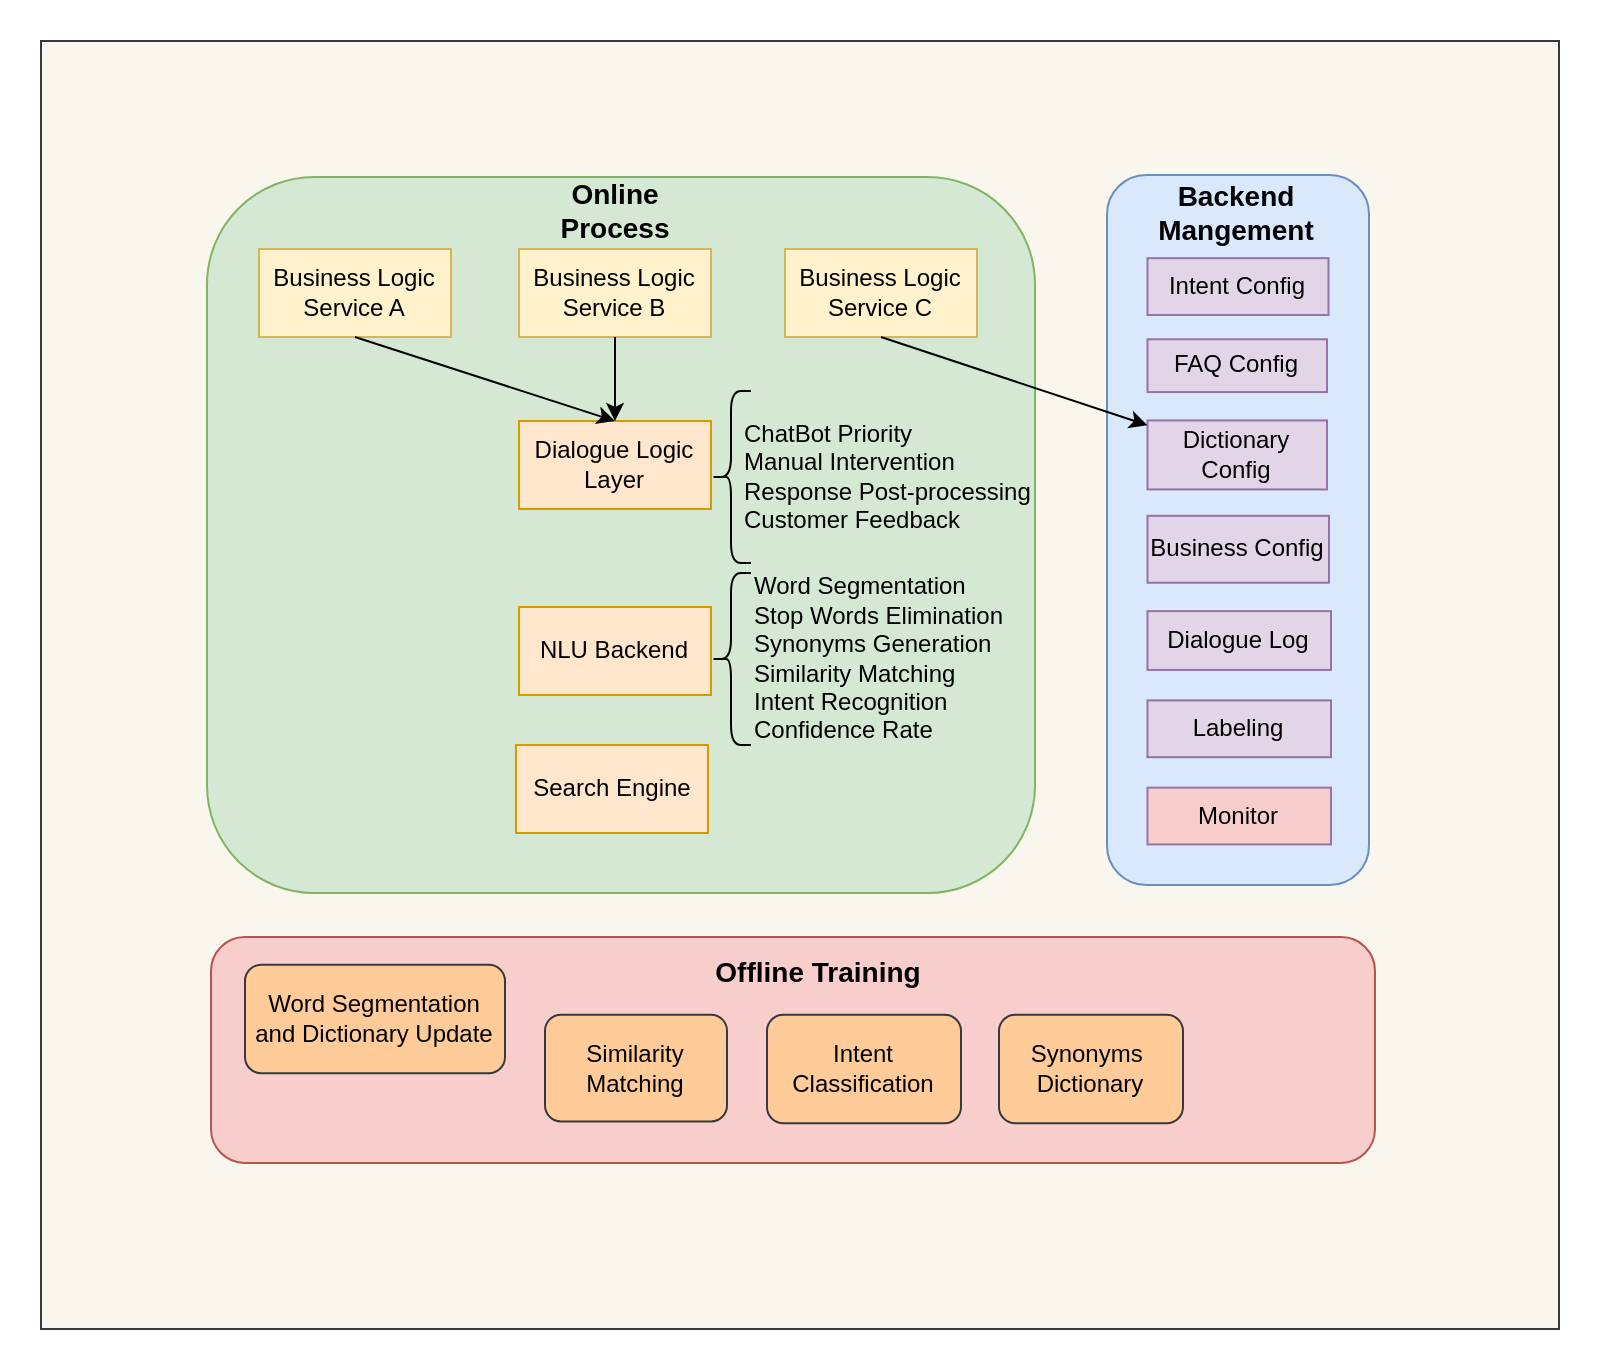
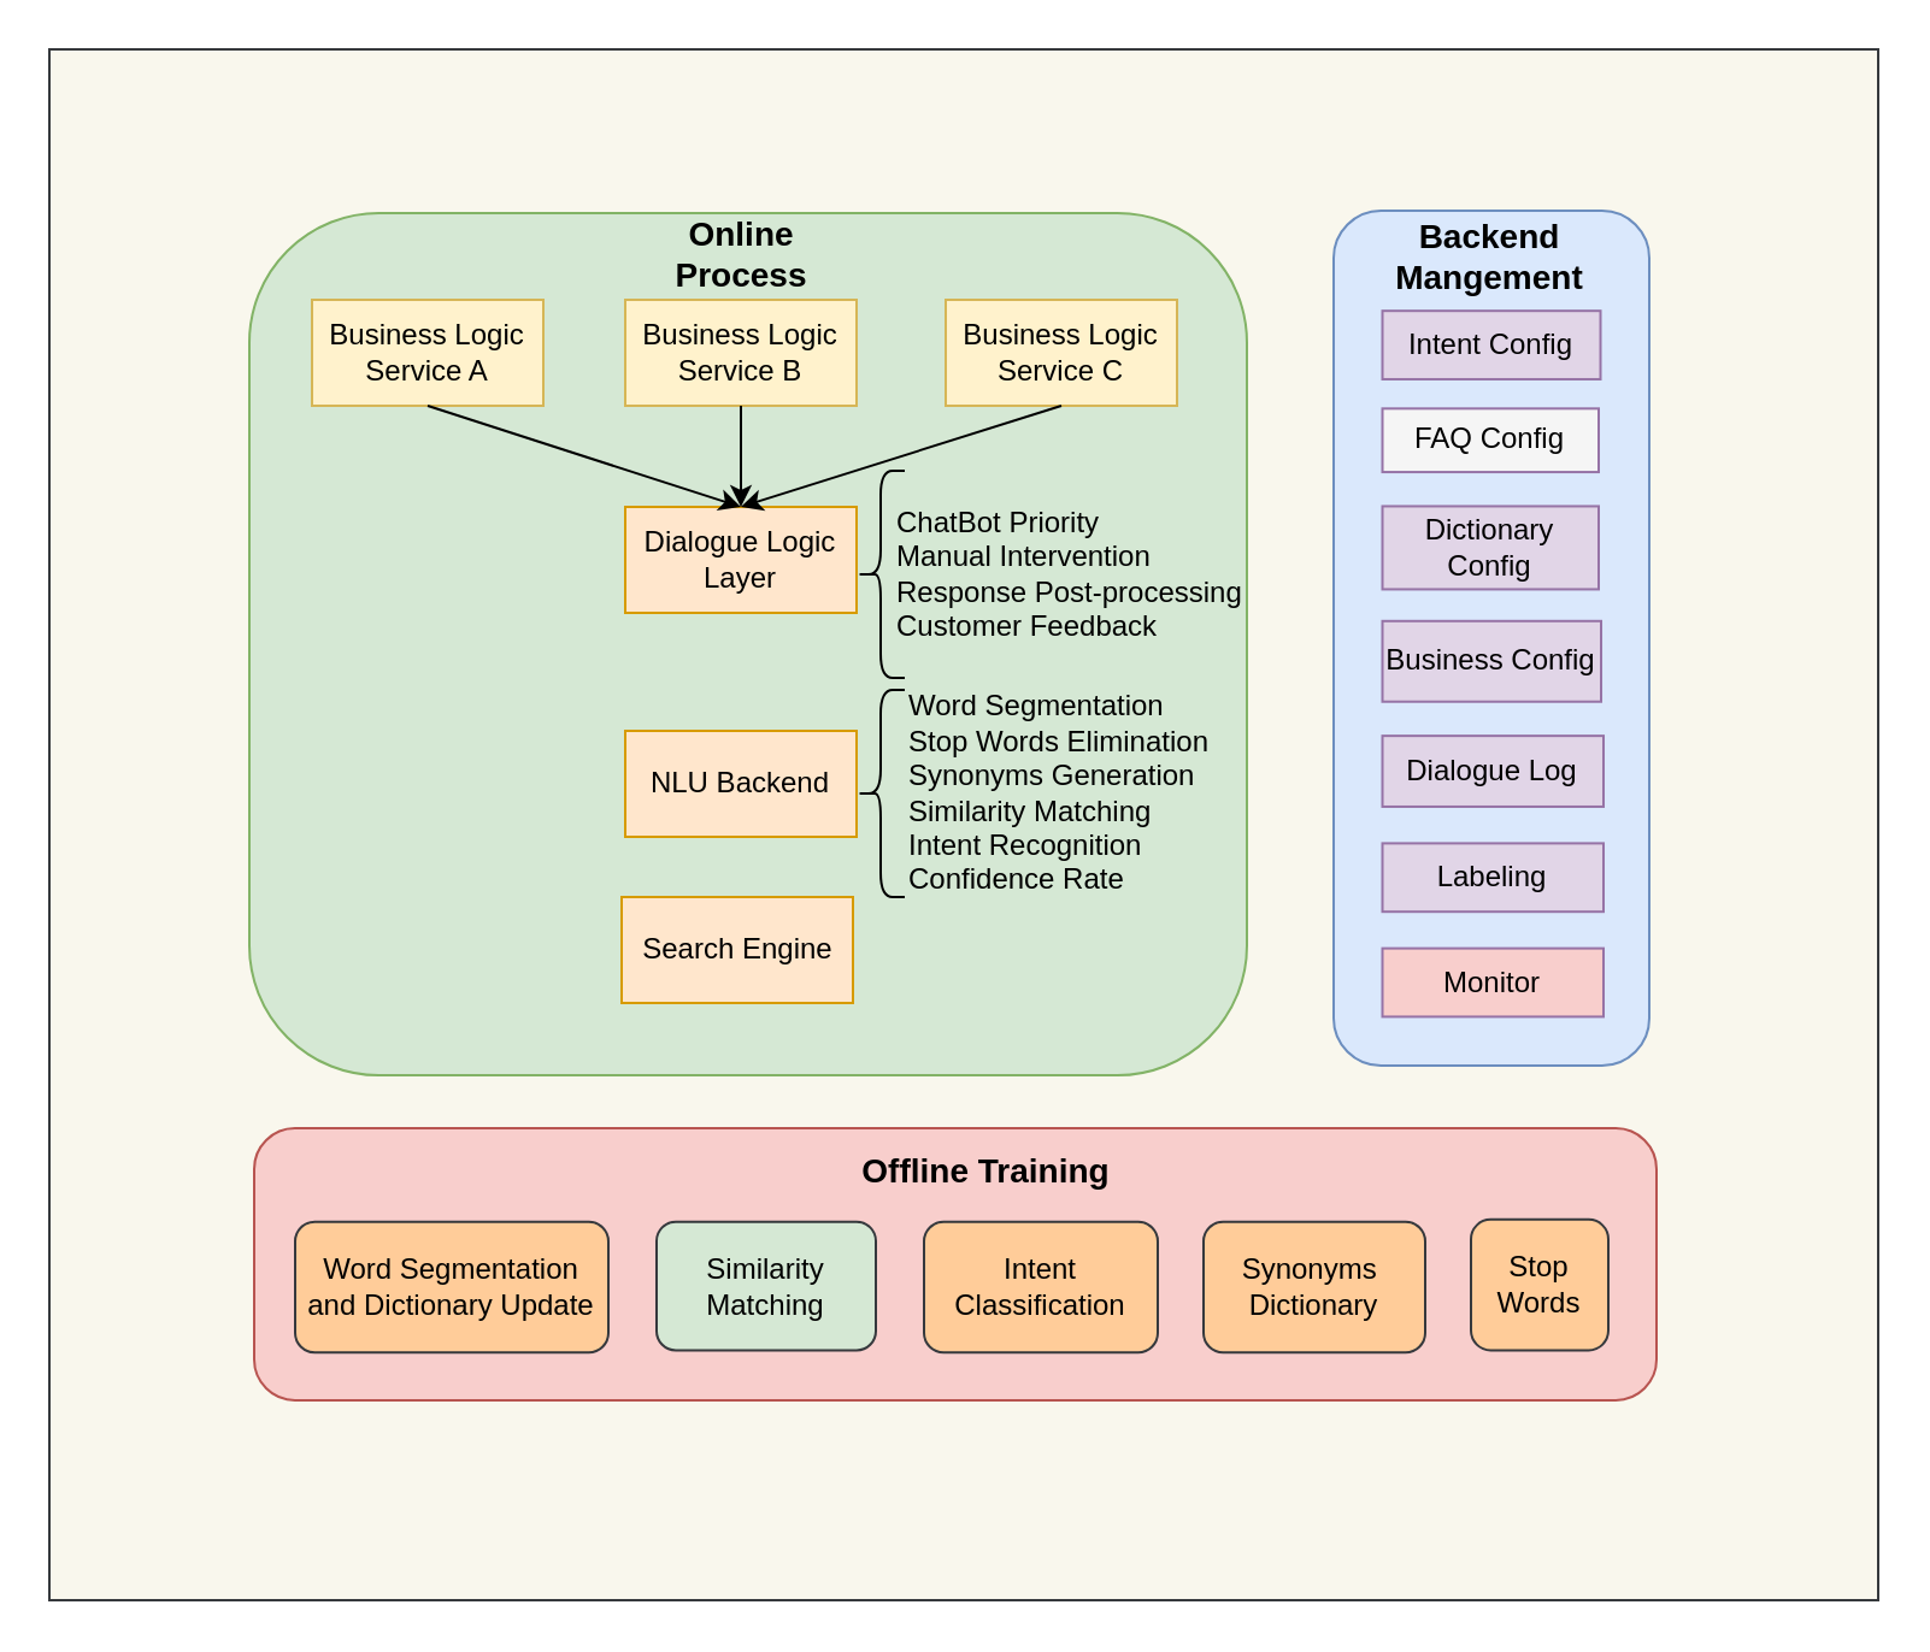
- <mxCell id="7" value="&lt;font color=&quot;#000000&quot;&gt;FAQ Config&lt;br&gt;&lt;/font&gt;" style="rounded=0;whiteSpace=wrap;html=1;strokeColor=#9673a6;fillColor=#e1d5e7;" parent="3" vertex="1"><mxGeometry x="20.25" y="82.157" width="89.75" height="26.371" as="geometry" /></mxCell>
+ <mxCell id="7" value="&lt;font color=&quot;#000000&quot;&gt;FAQ Config&lt;br&gt;&lt;/font&gt;" style="rounded=0;whiteSpace=wrap;html=1;strokeColor=#9673a6;fillColor=#f5f5f5;" parent="3" vertex="1"><mxGeometry x="20.25" y="82.157" width="89.75" height="26.371" as="geometry" /></mxCell>
- <mxCell id="24" value="" style="endArrow=classic;html=1;strokeColor=#000000;exitX=0.5;exitY=1;exitDx=0;exitDy=0;" parent="13" source="18" target="8" edge="1"><mxGeometry width="50" height="50" relative="1" as="geometry"><mxPoint x="283" y="336" as="sourcePoint" /><mxPoint x="333" y="286" as="targetPoint" /></mxGeometry></mxCell>
+ <mxCell id="24" value="" style="endArrow=classic;html=1;strokeColor=#000000;exitX=0.5;exitY=1;exitDx=0;exitDy=0;entryX=0.5;entryY=0;entryDx=0;entryDy=0;" parent="13" source="18" target="19" edge="1"><mxGeometry width="50" height="50" relative="1" as="geometry"><mxPoint x="283" y="336" as="sourcePoint" /><mxPoint x="333" y="286" as="targetPoint" /></mxGeometry></mxCell>
- <mxCell id="32" value="&lt;font color=&quot;#000000&quot;&gt;Word Segmentation and Dictionary Update&lt;/font&gt;" style="rounded=1;whiteSpace=wrap;html=1;strokeColor=#36393d;fillColor=#ffcc99;" parent="29" vertex="1"><mxGeometry x="17" y="23.838" width="130" height="54.265" as="geometry" /></mxCell>
+ <mxCell id="32" value="&lt;font color=&quot;#000000&quot;&gt;Word Segmentation and Dictionary Update&lt;/font&gt;" style="rounded=1;whiteSpace=wrap;html=1;strokeColor=#36393d;fillColor=#ffcc99;" parent="29" vertex="1"><mxGeometry x="17" y="48.838" width="130" height="54.265" as="geometry" /></mxCell>
+ <mxCell id="36" value="&lt;font color=&quot;#000000&quot;&gt;Stop Words&lt;/font&gt;" style="rounded=1;whiteSpace=wrap;html=1;strokeColor=#36393d;fillColor=#ffcc99;" parent="29" vertex="1"><mxGeometry x="505" y="47.934" width="57" height="54.265" as="geometry" /></mxCell>
- <mxCell id="33" value="&lt;font color=&quot;#000000&quot;&gt;Similarity Matching&lt;/font&gt;" style="rounded=1;whiteSpace=wrap;html=1;strokeColor=#36393d;fillColor=#ffcc99;" parent="29" vertex="1"><mxGeometry x="167" y="48.838" width="91" height="53.36" as="geometry" /></mxCell>
+ <mxCell id="33" value="&lt;font color=&quot;#000000&quot;&gt;Similarity Matching&lt;/font&gt;" style="rounded=1;whiteSpace=wrap;html=1;strokeColor=#36393d;fillColor=#d5e8d4;" parent="29" vertex="1"><mxGeometry x="167" y="48.838" width="91" height="53.36" as="geometry" /></mxCell>
